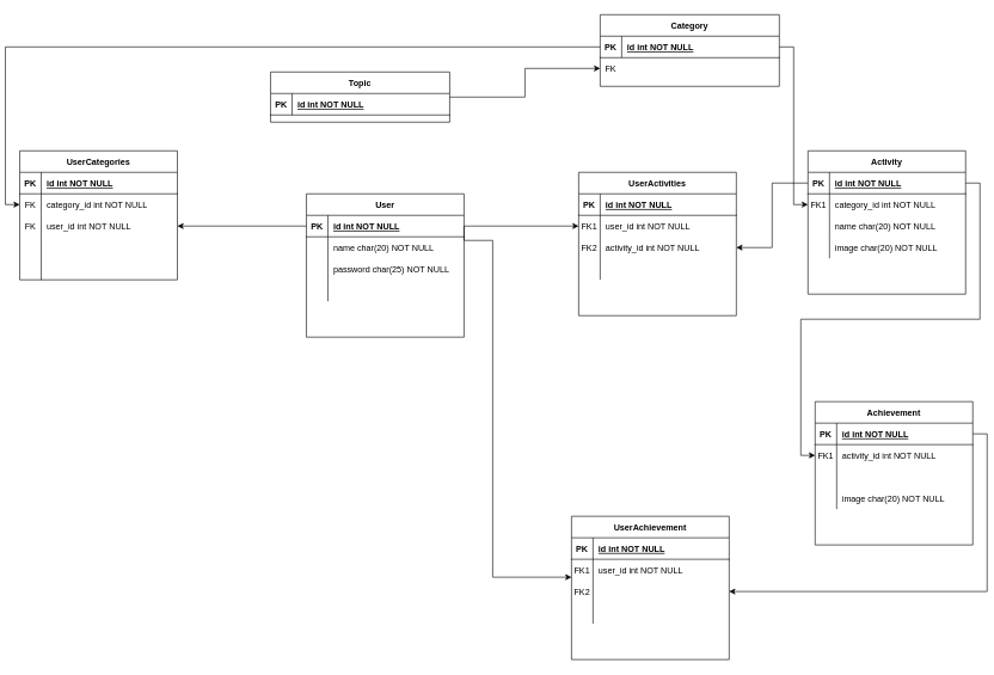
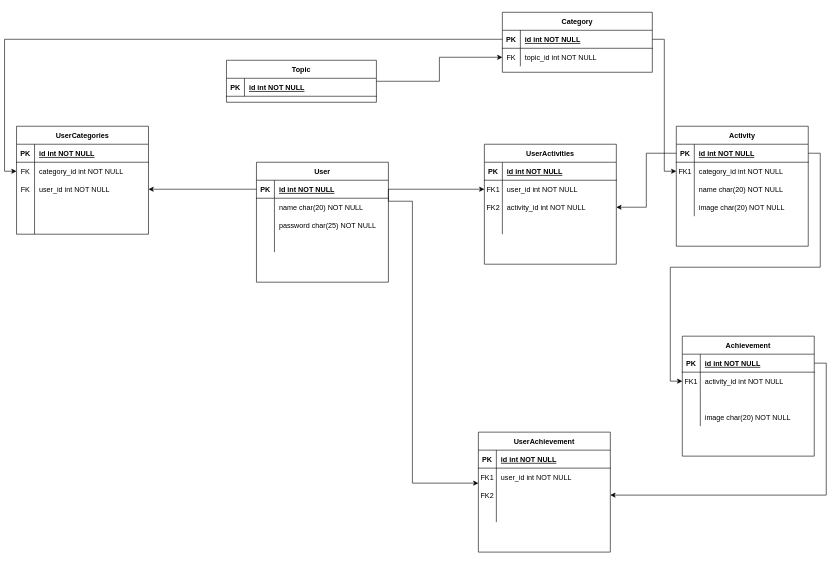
+ <mxCell id="13" value="topic_id int NOT NULL" style="shape=partialRectangle;overflow=hidden;connectable=0;fillColor=none;top=0;left=0;bottom=0;right=0;align=left;spacingLeft=6;" vertex="1" parent="11"><mxGeometry x="30" width="220" height="30" as="geometry"><mxRectangle width="220" height="30" as="alternateBounds" /></mxGeometry></mxCell>
